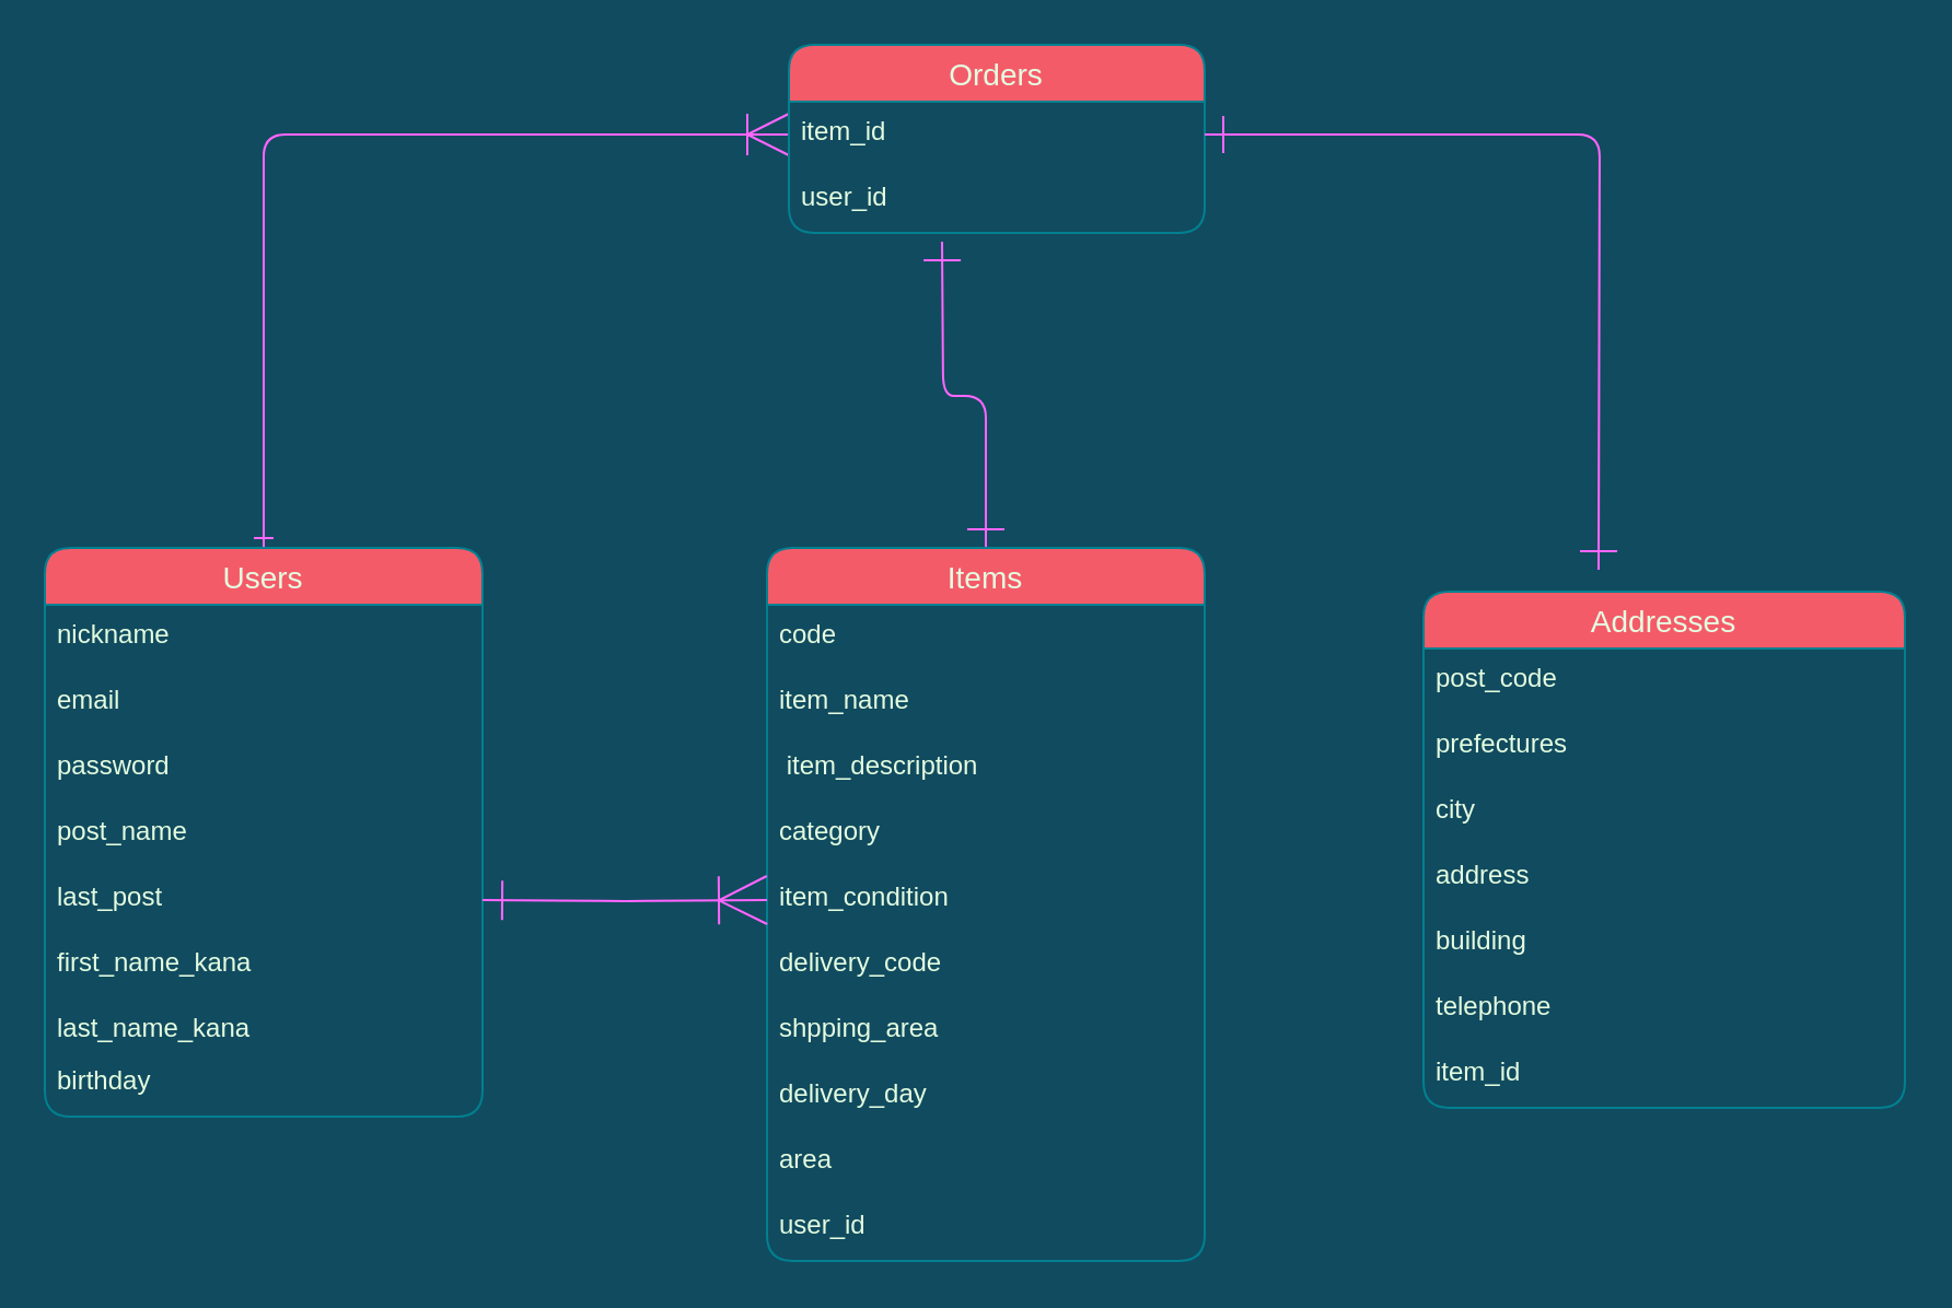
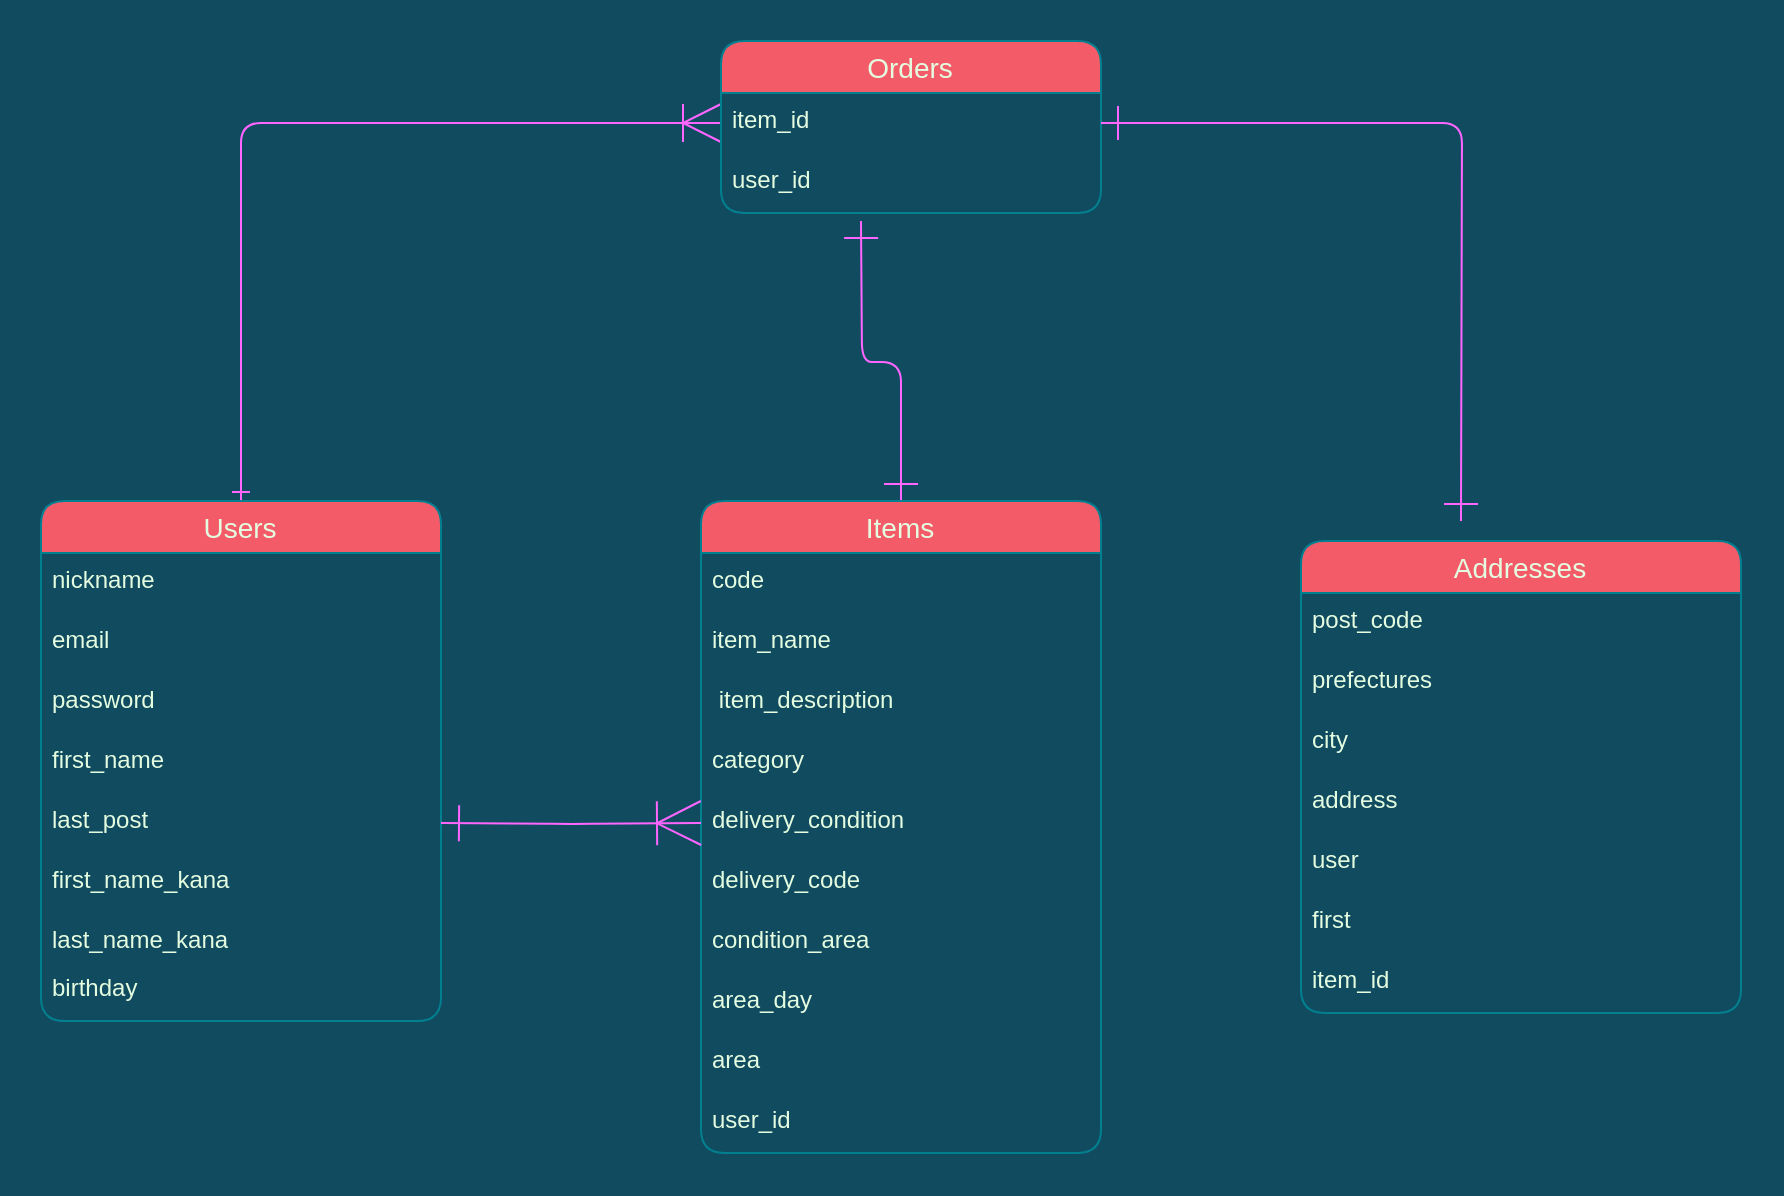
- <mxCell id="7" value="post_name" style="text;strokeColor=none;fillColor=none;spacingLeft=4;spacingRight=4;overflow=hidden;rotatable=0;points=[[0,0.5],[1,0.5]];portConstraint=eastwest;fontSize=12;fontColor=#E4FDE1;rounded=1;" parent="3" vertex="1"><mxGeometry y="116" width="200" height="30" as="geometry" /></mxCell>
+ <mxCell id="7" value="first_name" style="text;strokeColor=none;fillColor=none;spacingLeft=4;spacingRight=4;overflow=hidden;rotatable=0;points=[[0,0.5],[1,0.5]];portConstraint=eastwest;fontSize=12;fontColor=#E4FDE1;rounded=1;" parent="3" vertex="1"><mxGeometry y="116" width="200" height="30" as="geometry" /></mxCell>
- <mxCell id="26" value="item_condition" style="text;strokeColor=none;fillColor=none;spacingLeft=4;spacingRight=4;overflow=hidden;rotatable=0;points=[[0,0.5],[1,0.5]];portConstraint=eastwest;fontSize=12;fontColor=#E4FDE1;rounded=1;" parent="21" vertex="1"><mxGeometry y="146" width="200" height="30" as="geometry" /></mxCell>
+ <mxCell id="26" value="delivery_condition" style="text;strokeColor=none;fillColor=none;spacingLeft=4;spacingRight=4;overflow=hidden;rotatable=0;points=[[0,0.5],[1,0.5]];portConstraint=eastwest;fontSize=12;fontColor=#E4FDE1;rounded=1;" parent="21" vertex="1"><mxGeometry y="146" width="200" height="30" as="geometry" /></mxCell>
- <mxCell id="17" value="building" style="text;strokeColor=none;fillColor=none;spacingLeft=4;spacingRight=4;overflow=hidden;rotatable=0;points=[[0,0.5],[1,0.5]];portConstraint=eastwest;fontSize=12;fontColor=#E4FDE1;rounded=1;" parent="12" vertex="1"><mxGeometry y="146" width="220" height="30" as="geometry" /></mxCell>
+ <mxCell id="17" value="user" style="text;strokeColor=none;fillColor=none;spacingLeft=4;spacingRight=4;overflow=hidden;rotatable=0;points=[[0,0.5],[1,0.5]];portConstraint=eastwest;fontSize=12;fontColor=#E4FDE1;rounded=1;" parent="12" vertex="1"><mxGeometry y="146" width="220" height="30" as="geometry" /></mxCell>
- <mxCell id="18" value="telephone" style="text;strokeColor=none;fillColor=none;spacingLeft=4;spacingRight=4;overflow=hidden;rotatable=0;points=[[0,0.5],[1,0.5]];portConstraint=eastwest;fontSize=12;fontColor=#E4FDE1;rounded=1;" parent="12" vertex="1"><mxGeometry y="176" width="220" height="30" as="geometry" /></mxCell>
+ <mxCell id="18" value="first" style="text;strokeColor=none;fillColor=none;spacingLeft=4;spacingRight=4;overflow=hidden;rotatable=0;points=[[0,0.5],[1,0.5]];portConstraint=eastwest;fontSize=12;fontColor=#E4FDE1;rounded=1;" parent="12" vertex="1"><mxGeometry y="176" width="220" height="30" as="geometry" /></mxCell>
- <mxCell id="28" value="shpping_area" style="text;strokeColor=none;fillColor=none;spacingLeft=4;spacingRight=4;overflow=hidden;rotatable=0;points=[[0,0.5],[1,0.5]];portConstraint=eastwest;fontSize=12;fontColor=#E4FDE1;rounded=1;" parent="21" vertex="1"><mxGeometry y="206" width="200" height="30" as="geometry" /></mxCell>
+ <mxCell id="28" value="condition_area" style="text;strokeColor=none;fillColor=none;spacingLeft=4;spacingRight=4;overflow=hidden;rotatable=0;points=[[0,0.5],[1,0.5]];portConstraint=eastwest;fontSize=12;fontColor=#E4FDE1;rounded=1;" parent="21" vertex="1"><mxGeometry y="206" width="200" height="30" as="geometry" /></mxCell>
- <mxCell id="29" value="delivery_day" style="text;strokeColor=none;fillColor=none;spacingLeft=4;spacingRight=4;overflow=hidden;rotatable=0;points=[[0,0.5],[1,0.5]];portConstraint=eastwest;fontSize=12;fontColor=#E4FDE1;rounded=1;" parent="21" vertex="1"><mxGeometry y="236" width="200" height="30" as="geometry" /></mxCell>
+ <mxCell id="29" value="area_day" style="text;strokeColor=none;fillColor=none;spacingLeft=4;spacingRight=4;overflow=hidden;rotatable=0;points=[[0,0.5],[1,0.5]];portConstraint=eastwest;fontSize=12;fontColor=#E4FDE1;rounded=1;" parent="21" vertex="1"><mxGeometry y="236" width="200" height="30" as="geometry" /></mxCell>
